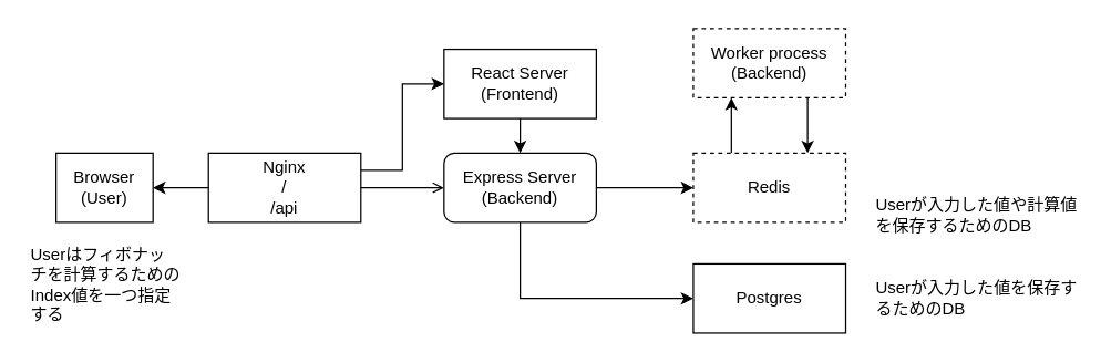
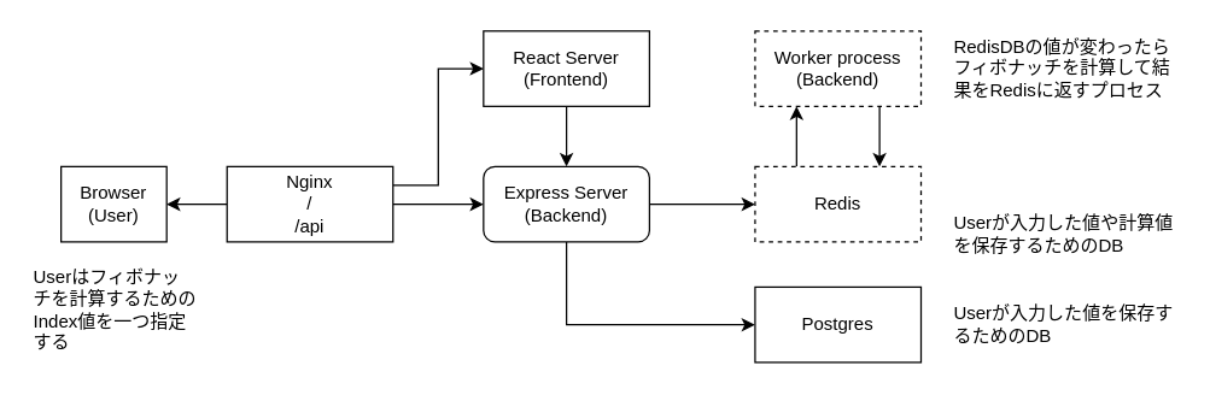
+ <mxCell id="17" value="RedisDBの値が変わったらフィボナッチを計算して結果をRedisに返すプロセス" style="text;html=1;align=left;verticalAlign=middle;whiteSpace=wrap;rounded=0;" parent="1" vertex="1"><mxGeometry x="630" y="30" width="150" height="30" as="geometry" /></mxCell>
- <mxCell id="10" value="React Server&lt;div&gt;(Frontend)&lt;/div&gt;" style="rounded=0;whiteSpace=wrap;html=1;" parent="1" vertex="1"><mxGeometry x="320" y="35" width="110" height="50" as="geometry" /></mxCell>
+ <mxCell id="10" value="React Server&lt;div&gt;(Frontend)&lt;/div&gt;" style="rounded=0;whiteSpace=wrap;html=1;" parent="1" vertex="1"><mxGeometry x="320" y="20" width="110" height="50" as="geometry" /></mxCell>
- <mxCell id="2" style="edgeStyle=orthogonalEdgeStyle;rounded=0;orthogonalLoop=1;jettySize=auto;html=1;exitX=1;exitY=0.5;exitDx=0;exitDy=0;entryX=0;entryY=0.5;entryDx=0;entryDy=0;endArrow=open;" parent="1" source="5" target="8" edge="1"><mxGeometry relative="1" as="geometry" /></mxCell>
+ <mxCell id="2" style="edgeStyle=orthogonalEdgeStyle;rounded=0;orthogonalLoop=1;jettySize=auto;html=1;exitX=1;exitY=0.5;exitDx=0;exitDy=0;entryX=0;entryY=0.5;entryDx=0;entryDy=0;" parent="1" source="5" target="8" edge="1"><mxGeometry relative="1" as="geometry" /></mxCell>
